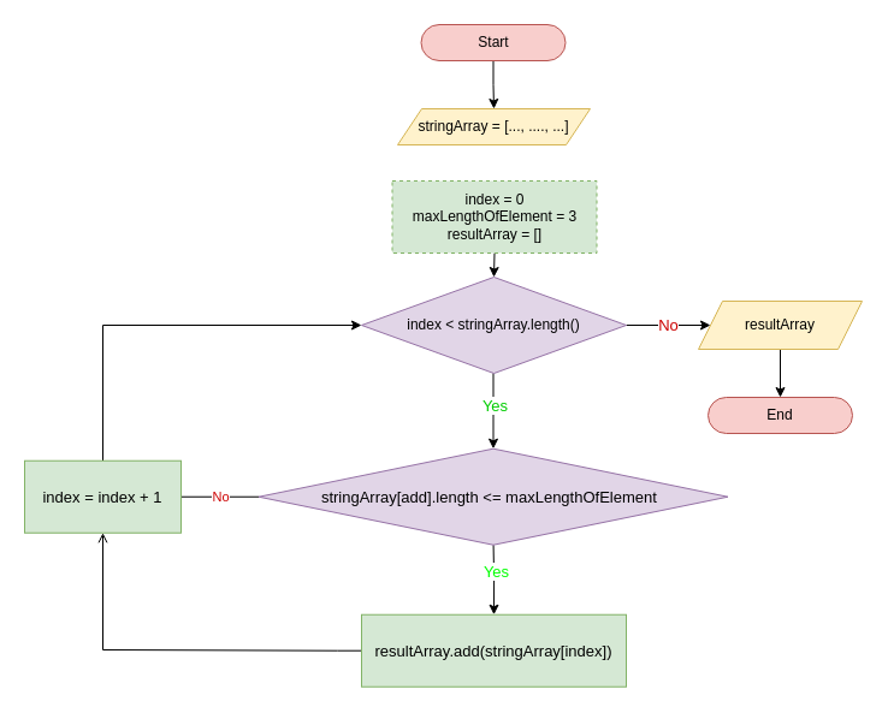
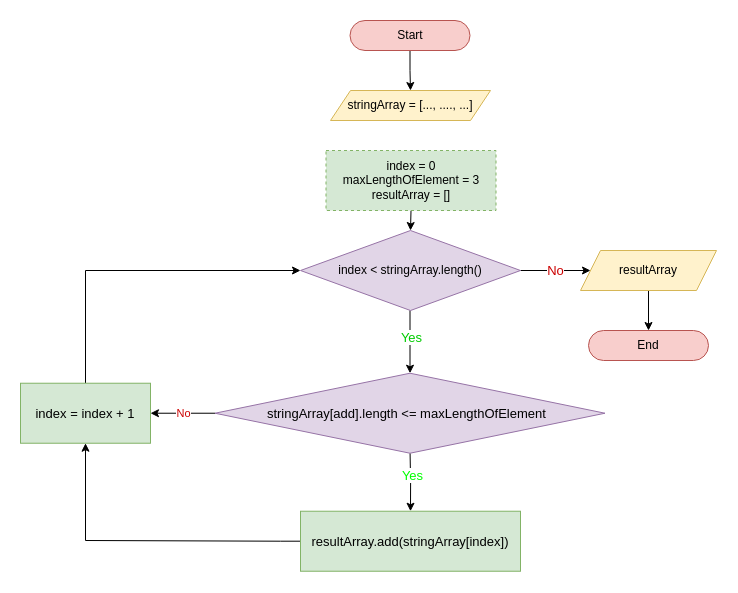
- <mxCell id="14" value="&lt;font color=&quot;#cc0000&quot;&gt;No&lt;/font&gt;" style="edgeStyle=orthogonalEdgeStyle;rounded=0;orthogonalLoop=1;jettySize=auto;html=1;entryX=1;entryY=0.5;entryDx=0;entryDy=0;endArrow=none;" edge="1" parent="1" source="15" target="19"><mxGeometry relative="1" as="geometry" /></mxCell>
+ <mxCell id="14" value="&lt;font color=&quot;#cc0000&quot;&gt;No&lt;/font&gt;" style="edgeStyle=orthogonalEdgeStyle;rounded=0;orthogonalLoop=1;jettySize=auto;html=1;entryX=1;entryY=0.5;entryDx=0;entryDy=0;" edge="1" parent="1" source="15" target="19"><mxGeometry relative="1" as="geometry" /></mxCell>
- <mxCell id="16" style="edgeStyle=orthogonalEdgeStyle;rounded=0;orthogonalLoop=1;jettySize=auto;html=1;fontSize=13;fontColor=#CC0000;endArrow=open;" edge="1" parent="1" source="17" target="19"><mxGeometry relative="1" as="geometry"><mxPoint x="0" y="580" as="targetPoint" /><Array as="points"><mxPoint x="280" y="541" /><mxPoint x="85" y="540" /></Array></mxGeometry></mxCell>
+ <mxCell id="16" style="edgeStyle=orthogonalEdgeStyle;rounded=0;orthogonalLoop=1;jettySize=auto;html=1;fontSize=13;fontColor=#CC0000;" edge="1" parent="1" source="17" target="19"><mxGeometry relative="1" as="geometry"><mxPoint x="0" y="580" as="targetPoint" /><Array as="points"><mxPoint x="280" y="541" /><mxPoint x="85" y="540" /></Array></mxGeometry></mxCell>
